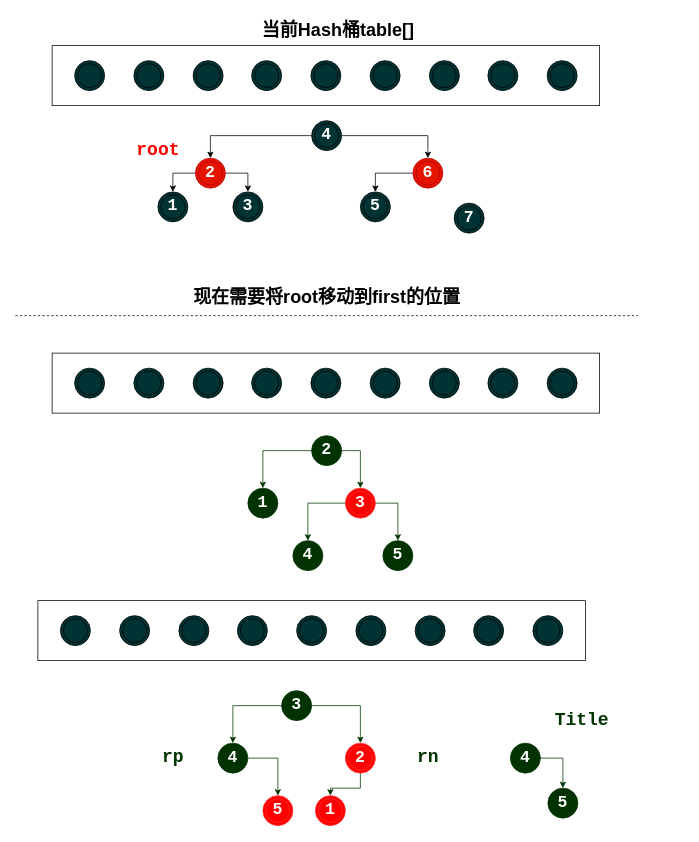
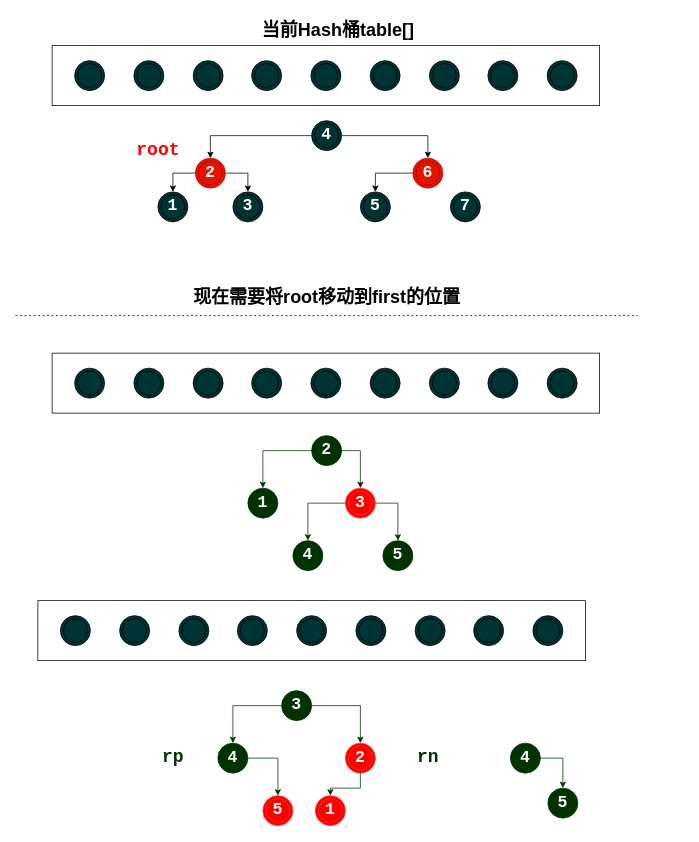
- <mxCell id="42" value="7" style="ellipse;shape=doubleEllipse;whiteSpace=wrap;html=1;aspect=fixed;fillColor=#003333;fontColor=#FFFFFF;fontFamily=Courier New;fontSize=22;fontStyle=1" vertex="1" parent="1"><mxGeometry x="605" y="270" width="40" height="40" as="geometry" /></mxCell>
+ <mxCell id="42" value="7" style="ellipse;shape=doubleEllipse;whiteSpace=wrap;html=1;aspect=fixed;fillColor=#003333;fontColor=#FFFFFF;fontFamily=Courier New;fontSize=22;fontStyle=1" vertex="1" parent="1"><mxGeometry x="600" y="255" width="40" height="40" as="geometry" /></mxCell>
- <mxCell id="61" value="Title" style="text;strokeColor=none;fillColor=none;html=1;fontSize=24;fontStyle=1;verticalAlign=middle;align=center;fontFamily=Courier New;fontColor=#003300;" vertex="1" parent="1"><mxGeometry x="640" y="940" width="270" height="40" as="geometry" /></mxCell>
